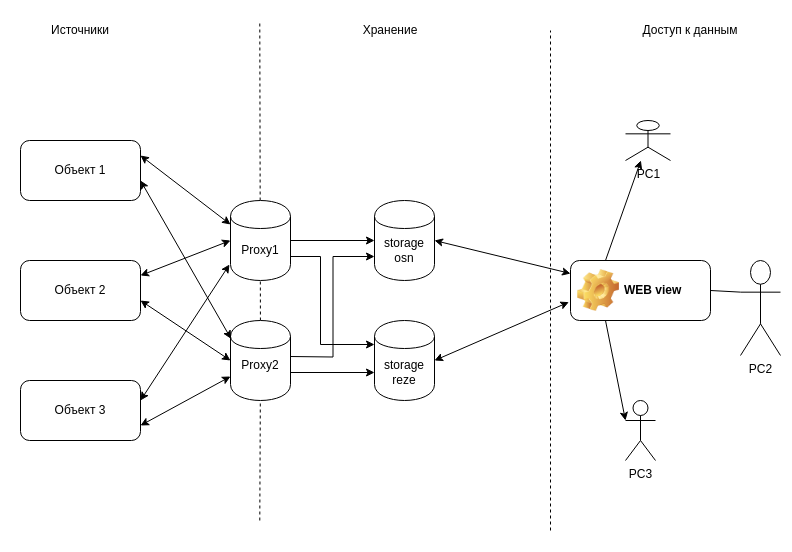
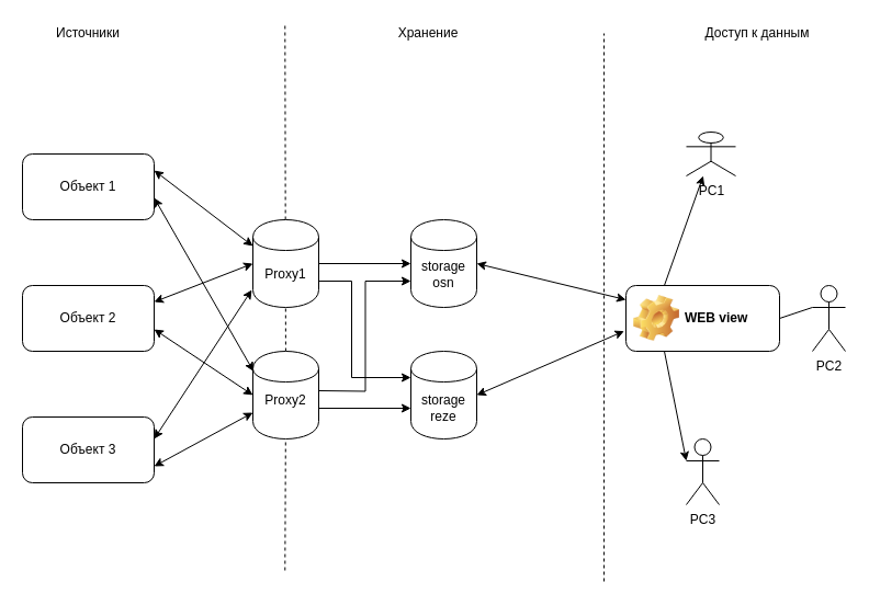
- <mxCell id="42" value="PC2" style="shape=umlActor;verticalLabelPosition=bottom;labelBackgroundColor=#ffffff;verticalAlign=top;html=1;outlineConnect=0;" vertex="1" parent="1"><mxGeometry x="740" y="260" width="40" height="95" as="geometry" /></mxCell>
+ <mxCell id="42" value="PC2" style="shape=umlActor;verticalLabelPosition=bottom;labelBackgroundColor=#ffffff;verticalAlign=top;html=1;outlineConnect=0;" vertex="1" parent="1"><mxGeometry x="740" y="260" width="30" height="60" as="geometry" /></mxCell>
